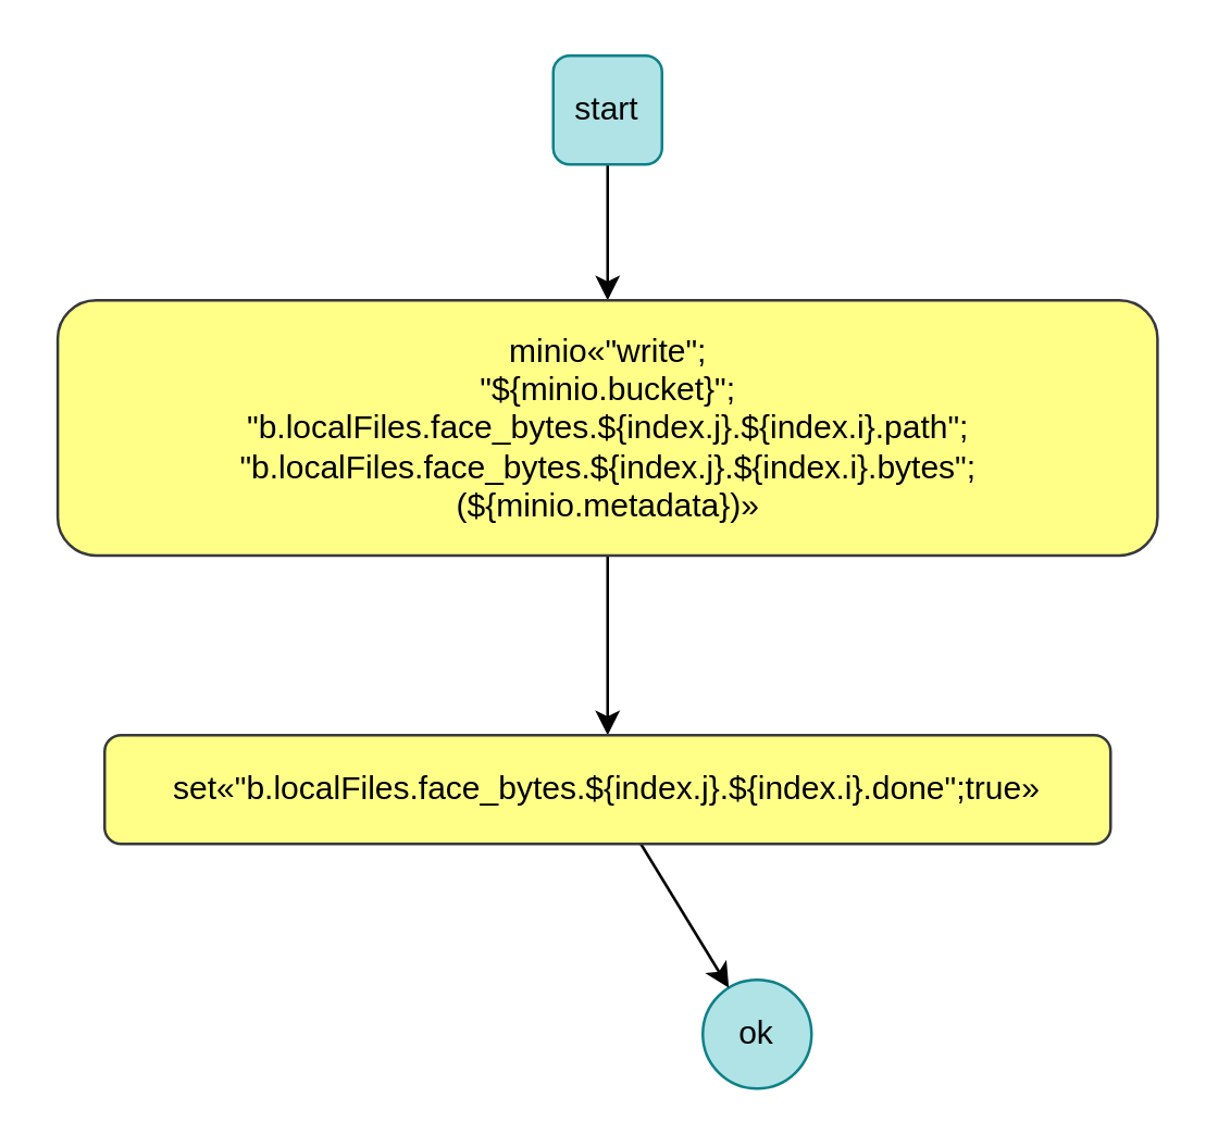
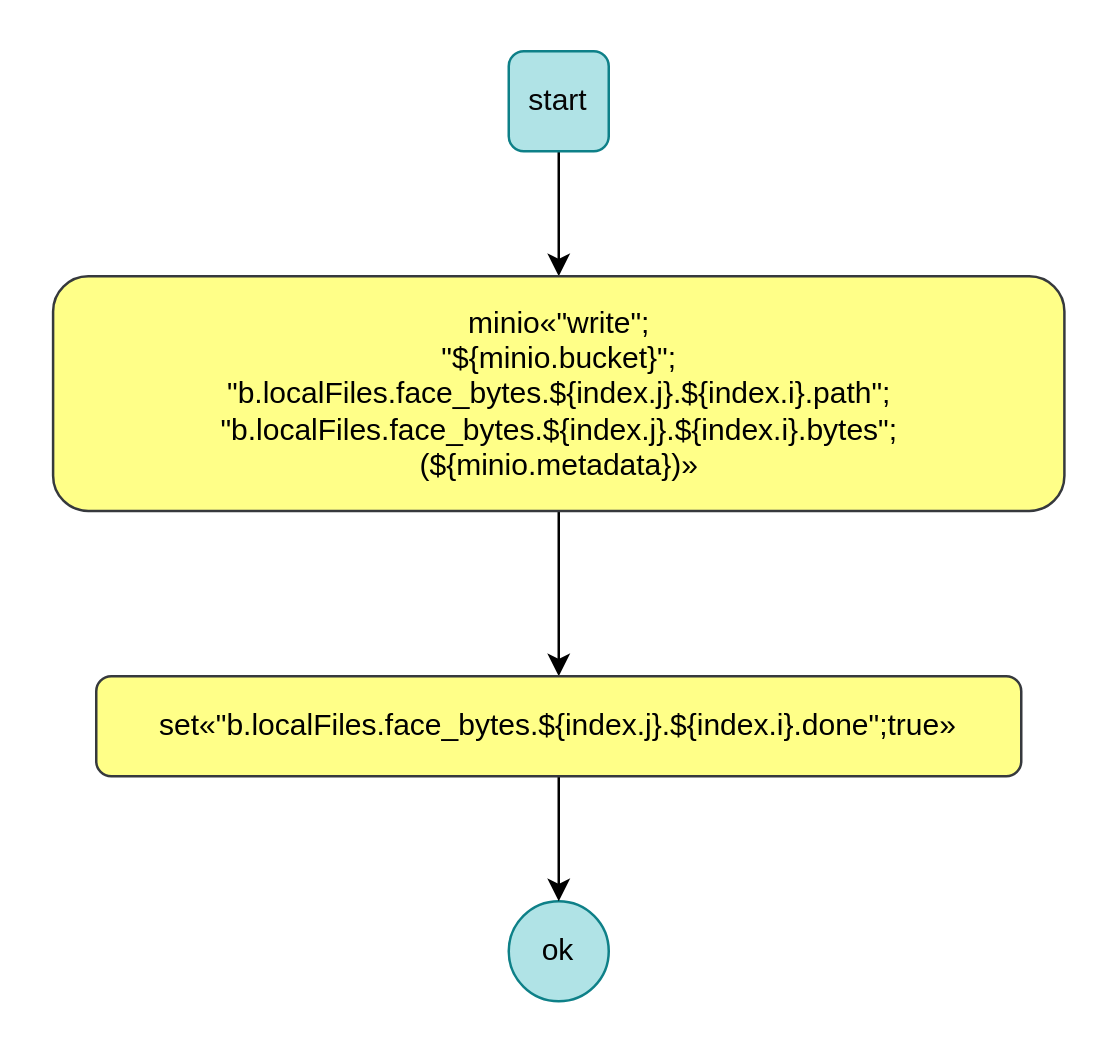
- <mxCell id="4" value="ok" style="ellipse;whiteSpace=wrap;fillColor=#b0e3e6;strokeColor=#0e8088;fontColor=#000000;" parent="1" vertex="1"><mxGeometry x="258" y="360" width="40" height="40" as="geometry" /></mxCell>
+ <mxCell id="4" value="ok" style="ellipse;whiteSpace=wrap;fillColor=#b0e3e6;strokeColor=#0e8088;fontColor=#000000;" parent="1" vertex="1"><mxGeometry x="203" y="360" width="40" height="40" as="geometry" /></mxCell>
